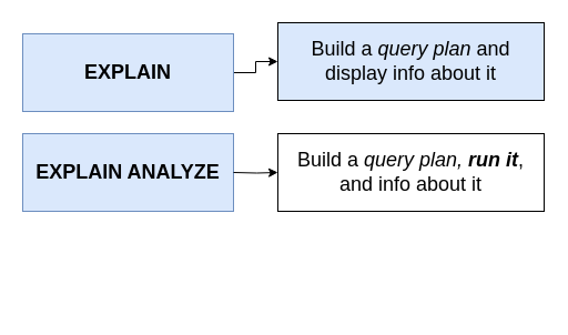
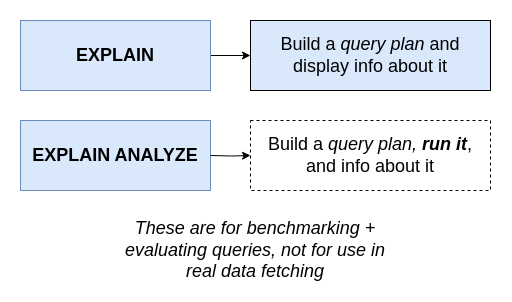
- <mxCell id="3" value="EXPLAIN" style="rounded=0;whiteSpace=wrap;html=1;fontStyle=1;fillColor=#dae8fc;strokeColor=#6c8ebf;fontSize=18;" parent="1" vertex="1"><mxGeometry x="20" y="30" width="190" height="70" as="geometry" /></mxCell>
+ <mxCell id="3" value="EXPLAIN" style="rounded=0;whiteSpace=wrap;html=1;fontStyle=1;fillColor=#dae8fc;strokeColor=#6c8ebf;fontSize=18;" parent="1" vertex="1"><mxGeometry x="20" y="20" width="190" height="70" as="geometry" /></mxCell>
- <mxCell id="7" value="Build a &lt;i&gt;query plan, &lt;/i&gt;&lt;b&gt;&lt;i&gt;run it&lt;/i&gt;&lt;/b&gt;, and info about it" style="rounded=0;whiteSpace=wrap;html=1;fontSize=18;" parent="1" vertex="1"><mxGeometry x="250" y="120" width="240" height="70" as="geometry" /></mxCell>
+ <mxCell id="7" value="Build a &lt;i&gt;query plan, &lt;/i&gt;&lt;b&gt;&lt;i&gt;run it&lt;/i&gt;&lt;/b&gt;, and info about it" style="rounded=0;whiteSpace=wrap;html=1;fontSize=18;dashed=1;" parent="1" vertex="1"><mxGeometry x="250" y="120" width="240" height="70" as="geometry" /></mxCell>
+ <mxCell id="8" value="&lt;i&gt;These are for benchmarking + evaluating queries, not for use in real data fetching&lt;/i&gt;" style="text;html=1;strokeColor=none;fillColor=none;align=center;verticalAlign=middle;whiteSpace=wrap;rounded=0;fontSize=18;" parent="1" vertex="1"><mxGeometry x="110" y="220" width="290" height="60" as="geometry" /></mxCell>
